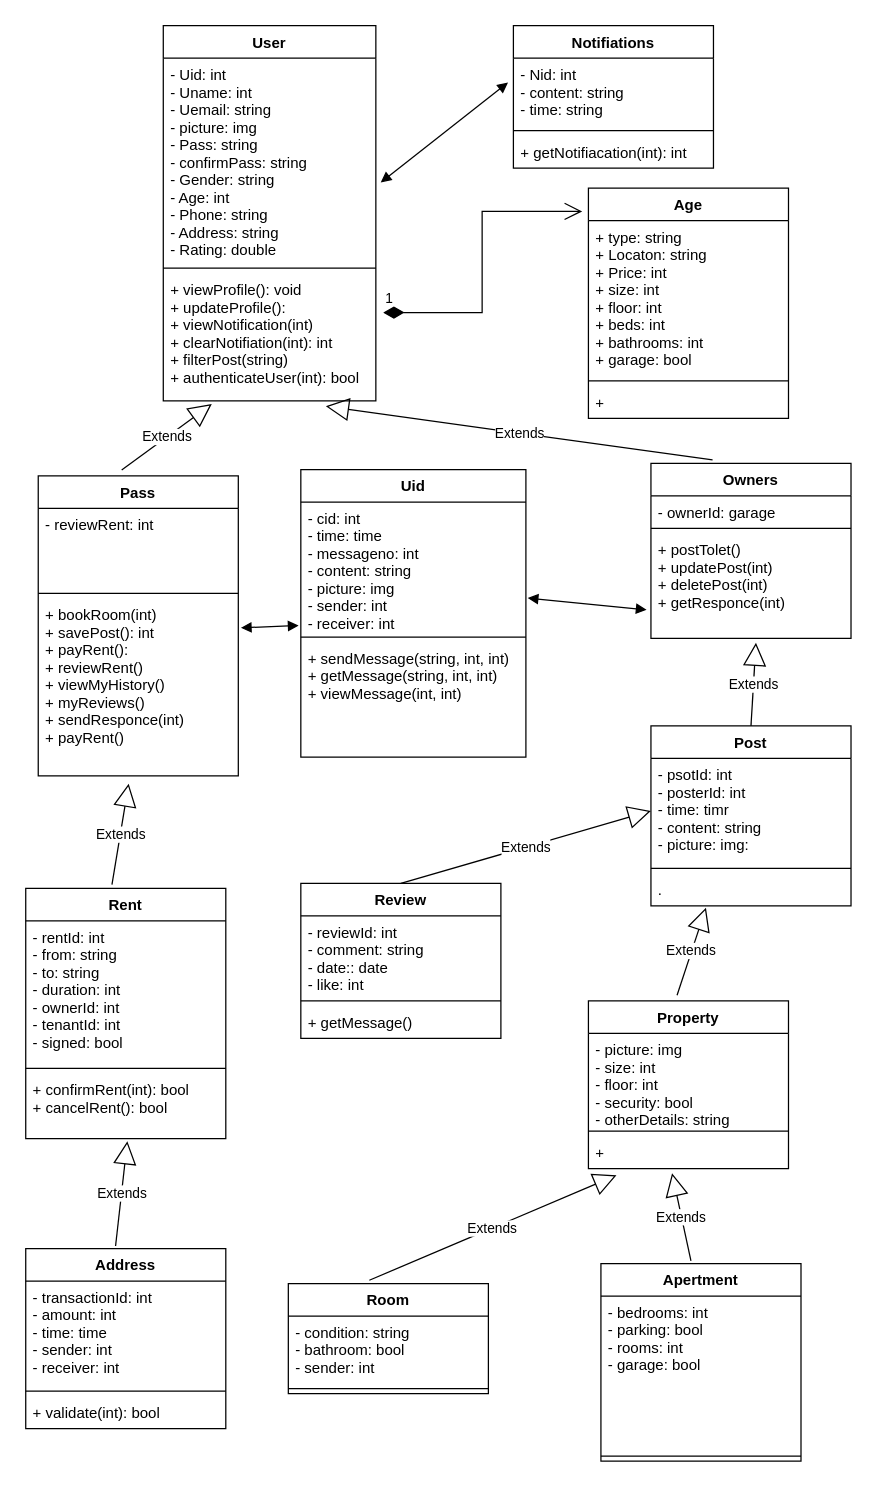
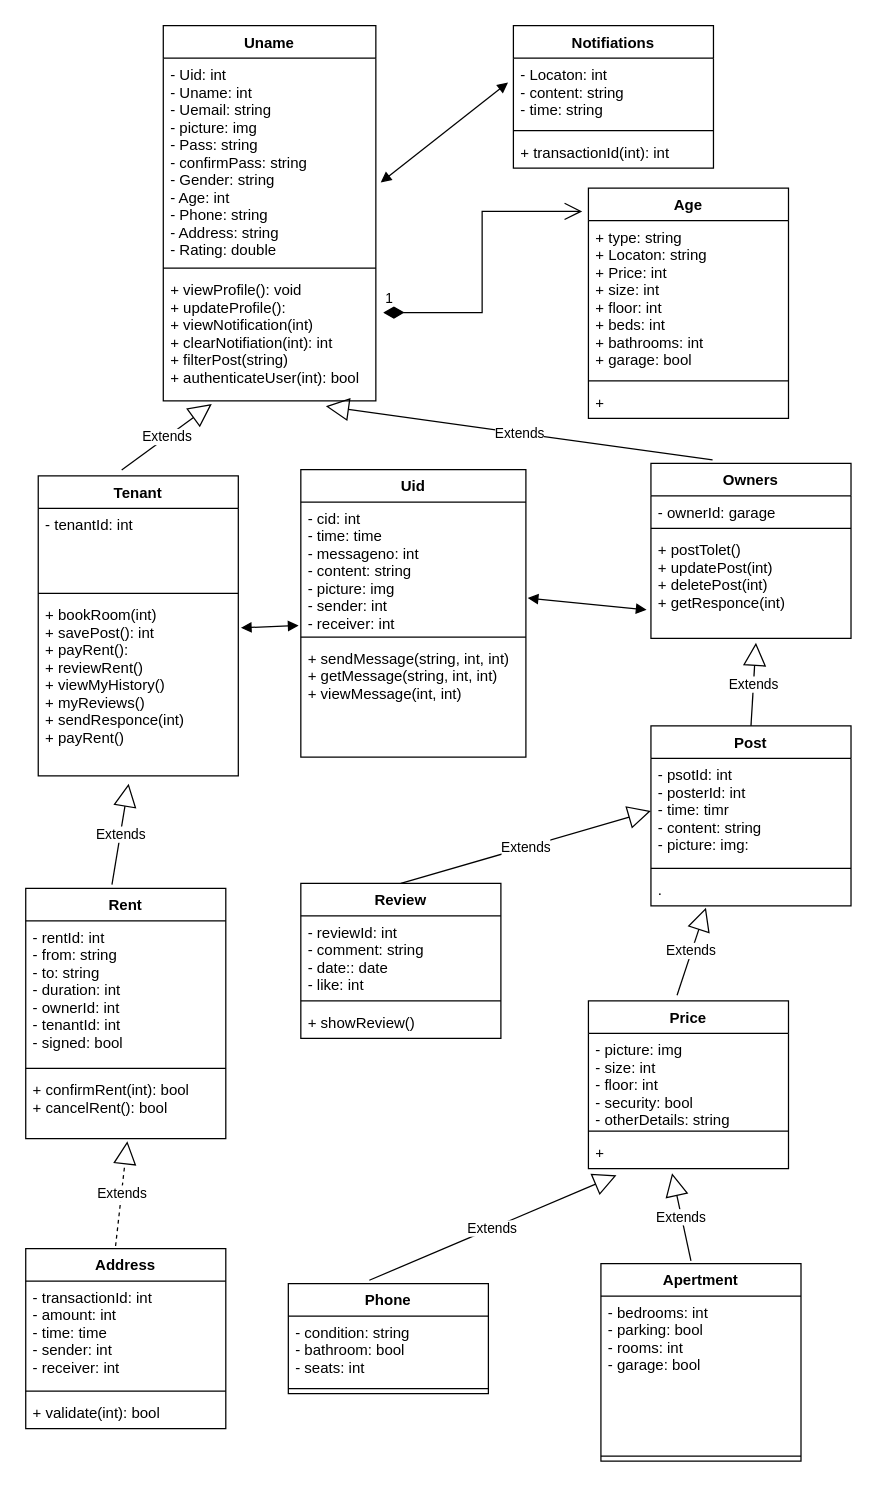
- <mxCell id="2" value="User" style="swimlane;fontStyle=1;align=center;verticalAlign=top;childLayout=stackLayout;horizontal=1;startSize=26;horizontalStack=0;resizeParent=1;resizeParentMax=0;resizeLast=0;collapsible=1;marginBottom=0;" vertex="1" parent="1"><mxGeometry x="130" y="20" width="170" height="300" as="geometry" /></mxCell>
+ <mxCell id="2" value="Uname" style="swimlane;fontStyle=1;align=center;verticalAlign=top;childLayout=stackLayout;horizontal=1;startSize=26;horizontalStack=0;resizeParent=1;resizeParentMax=0;resizeLast=0;collapsible=1;marginBottom=0;" vertex="1" parent="1"><mxGeometry x="130" y="20" width="170" height="300" as="geometry" /></mxCell>
- <mxCell id="7" value="- Nid: int&#10;- content: string&#10;- time: string" style="text;strokeColor=none;fillColor=none;align=left;verticalAlign=top;spacingLeft=4;spacingRight=4;overflow=hidden;rotatable=0;points=[[0,0.5],[1,0.5]];portConstraint=eastwest;" vertex="1" parent="6"><mxGeometry y="26" width="160" height="54" as="geometry" /></mxCell>
+ <mxCell id="7" value="- Locaton: int&#10;- content: string&#10;- time: string" style="text;strokeColor=none;fillColor=none;align=left;verticalAlign=top;spacingLeft=4;spacingRight=4;overflow=hidden;rotatable=0;points=[[0,0.5],[1,0.5]];portConstraint=eastwest;" vertex="1" parent="6"><mxGeometry y="26" width="160" height="54" as="geometry" /></mxCell>
- <mxCell id="9" value="+ getNotifiacation(int): int" style="text;strokeColor=none;fillColor=none;align=left;verticalAlign=top;spacingLeft=4;spacingRight=4;overflow=hidden;rotatable=0;points=[[0,0.5],[1,0.5]];portConstraint=eastwest;" vertex="1" parent="6"><mxGeometry y="88" width="160" height="26" as="geometry" /></mxCell>
+ <mxCell id="9" value="+ transactionId(int): int" style="text;strokeColor=none;fillColor=none;align=left;verticalAlign=top;spacingLeft=4;spacingRight=4;overflow=hidden;rotatable=0;points=[[0,0.5],[1,0.5]];portConstraint=eastwest;" vertex="1" parent="6"><mxGeometry y="88" width="160" height="26" as="geometry" /></mxCell>
- <mxCell id="10" value="Pass" style="swimlane;fontStyle=1;align=center;verticalAlign=top;childLayout=stackLayout;horizontal=1;startSize=26;horizontalStack=0;resizeParent=1;resizeParentMax=0;resizeLast=0;collapsible=1;marginBottom=0;" vertex="1" parent="1"><mxGeometry x="30" y="380" width="160" height="240" as="geometry" /></mxCell>
+ <mxCell id="10" value="Tenant" style="swimlane;fontStyle=1;align=center;verticalAlign=top;childLayout=stackLayout;horizontal=1;startSize=26;horizontalStack=0;resizeParent=1;resizeParentMax=0;resizeLast=0;collapsible=1;marginBottom=0;" vertex="1" parent="1"><mxGeometry x="30" y="380" width="160" height="240" as="geometry" /></mxCell>
- <mxCell id="11" value="- reviewRent: int" style="text;strokeColor=none;fillColor=none;align=left;verticalAlign=top;spacingLeft=4;spacingRight=4;overflow=hidden;rotatable=0;points=[[0,0.5],[1,0.5]];portConstraint=eastwest;" vertex="1" parent="10"><mxGeometry y="26" width="160" height="64" as="geometry" /></mxCell>
+ <mxCell id="11" value="- tenantId: int" style="text;strokeColor=none;fillColor=none;align=left;verticalAlign=top;spacingLeft=4;spacingRight=4;overflow=hidden;rotatable=0;points=[[0,0.5],[1,0.5]];portConstraint=eastwest;" vertex="1" parent="10"><mxGeometry y="26" width="160" height="64" as="geometry" /></mxCell>
- <mxCell id="30" value="Property" style="swimlane;fontStyle=1;align=center;verticalAlign=top;childLayout=stackLayout;horizontal=1;startSize=26;horizontalStack=0;resizeParent=1;resizeParentMax=0;resizeLast=0;collapsible=1;marginBottom=0;" vertex="1" parent="1"><mxGeometry x="470" y="800" width="160" height="134" as="geometry" /></mxCell>
+ <mxCell id="30" value="Price" style="swimlane;fontStyle=1;align=center;verticalAlign=top;childLayout=stackLayout;horizontal=1;startSize=26;horizontalStack=0;resizeParent=1;resizeParentMax=0;resizeLast=0;collapsible=1;marginBottom=0;" vertex="1" parent="1"><mxGeometry x="470" y="800" width="160" height="134" as="geometry" /></mxCell>
- <mxCell id="63" value="+ getMessage()" style="text;strokeColor=none;fillColor=none;align=left;verticalAlign=top;spacingLeft=4;spacingRight=4;overflow=hidden;rotatable=0;points=[[0,0.5],[1,0.5]];portConstraint=eastwest;" vertex="1" parent="60"><mxGeometry y="98" width="160" height="26" as="geometry" /></mxCell>
+ <mxCell id="63" value="+ showReview()" style="text;strokeColor=none;fillColor=none;align=left;verticalAlign=top;spacingLeft=4;spacingRight=4;overflow=hidden;rotatable=0;points=[[0,0.5],[1,0.5]];portConstraint=eastwest;" vertex="1" parent="60"><mxGeometry y="98" width="160" height="26" as="geometry" /></mxCell>
- <mxCell id="56" value="Extends" style="endArrow=block;endSize=16;endFill=0;html=1;rounded=0;exitX=0.449;exitY=-0.014;exitDx=0;exitDy=0;exitPerimeter=0;entryX=0.508;entryY=1.042;entryDx=0;entryDy=0;entryPerimeter=0;" edge="1" parent="1" source="42" target="49"><mxGeometry width="160" relative="1" as="geometry"><mxPoint x="200" y="1020" as="sourcePoint" /><mxPoint x="40" y="1020" as="targetPoint" /></mxGeometry></mxCell>
+ <mxCell id="56" value="Extends" style="endArrow=block;endSize=16;endFill=0;html=1;rounded=0;exitX=0.449;exitY=-0.014;exitDx=0;exitDy=0;exitPerimeter=0;entryX=0.508;entryY=1.042;entryDx=0;entryDy=0;entryPerimeter=0;dashed=1;" edge="1" parent="1" source="42" target="49"><mxGeometry width="160" relative="1" as="geometry"><mxPoint x="200" y="1020" as="sourcePoint" /><mxPoint x="40" y="1020" as="targetPoint" /></mxGeometry></mxCell>
- <mxCell id="34" value="Room" style="swimlane;fontStyle=1;align=center;verticalAlign=top;childLayout=stackLayout;horizontal=1;startSize=26;horizontalStack=0;resizeParent=1;resizeParentMax=0;resizeLast=0;collapsible=1;marginBottom=0;" vertex="1" parent="1"><mxGeometry x="230" y="1026" width="160" height="88" as="geometry" /></mxCell>
+ <mxCell id="34" value="Phone" style="swimlane;fontStyle=1;align=center;verticalAlign=top;childLayout=stackLayout;horizontal=1;startSize=26;horizontalStack=0;resizeParent=1;resizeParentMax=0;resizeLast=0;collapsible=1;marginBottom=0;" vertex="1" parent="1"><mxGeometry x="230" y="1026" width="160" height="88" as="geometry" /></mxCell>
- <mxCell id="35" value="- condition: string&#10;- bathroom: bool&#10;- sender: int" style="text;strokeColor=none;fillColor=none;align=left;verticalAlign=top;spacingLeft=4;spacingRight=4;overflow=hidden;rotatable=0;points=[[0,0.5],[1,0.5]];portConstraint=eastwest;" vertex="1" parent="34"><mxGeometry y="26" width="160" height="54" as="geometry" /></mxCell>
+ <mxCell id="35" value="- condition: string&#10;- bathroom: bool&#10;- seats: int" style="text;strokeColor=none;fillColor=none;align=left;verticalAlign=top;spacingLeft=4;spacingRight=4;overflow=hidden;rotatable=0;points=[[0,0.5],[1,0.5]];portConstraint=eastwest;" vertex="1" parent="34"><mxGeometry y="26" width="160" height="54" as="geometry" /></mxCell>
